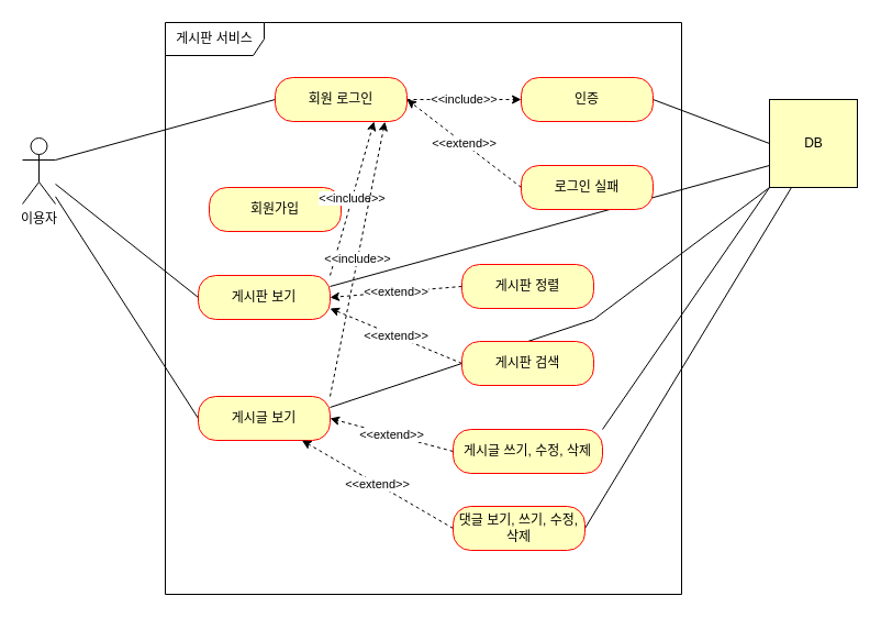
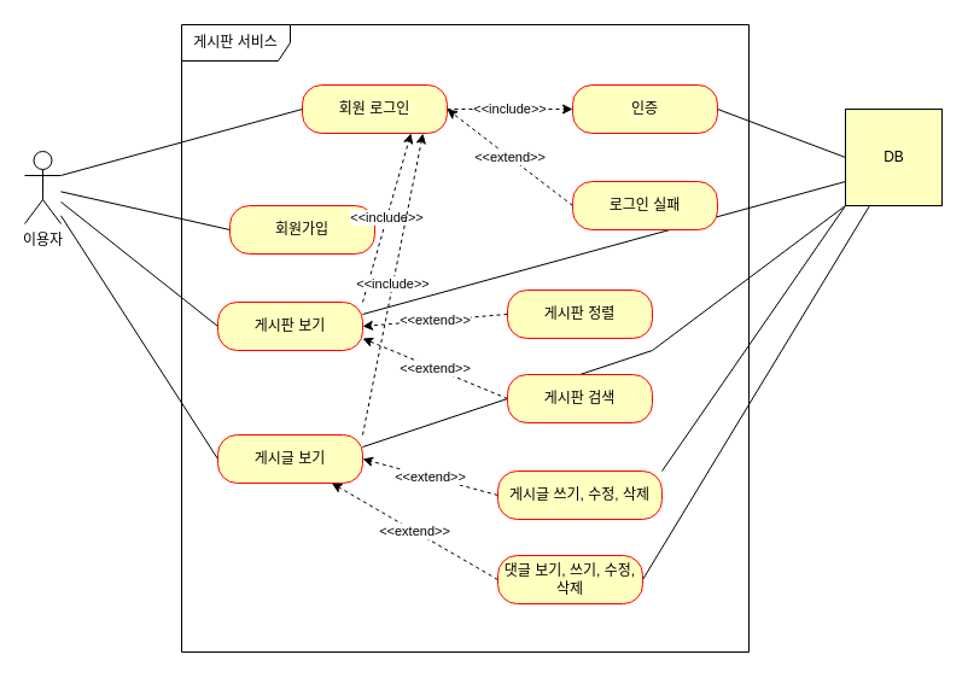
+ <mxCell id="4" style="rounded=0;orthogonalLoop=1;jettySize=auto;html=1;exitX=0;exitY=0.5;exitDx=0;exitDy=0;endArrow=none;endFill=0;" edge="1" parent="1" source="5" target="2"><mxGeometry relative="1" as="geometry" /></mxCell>
